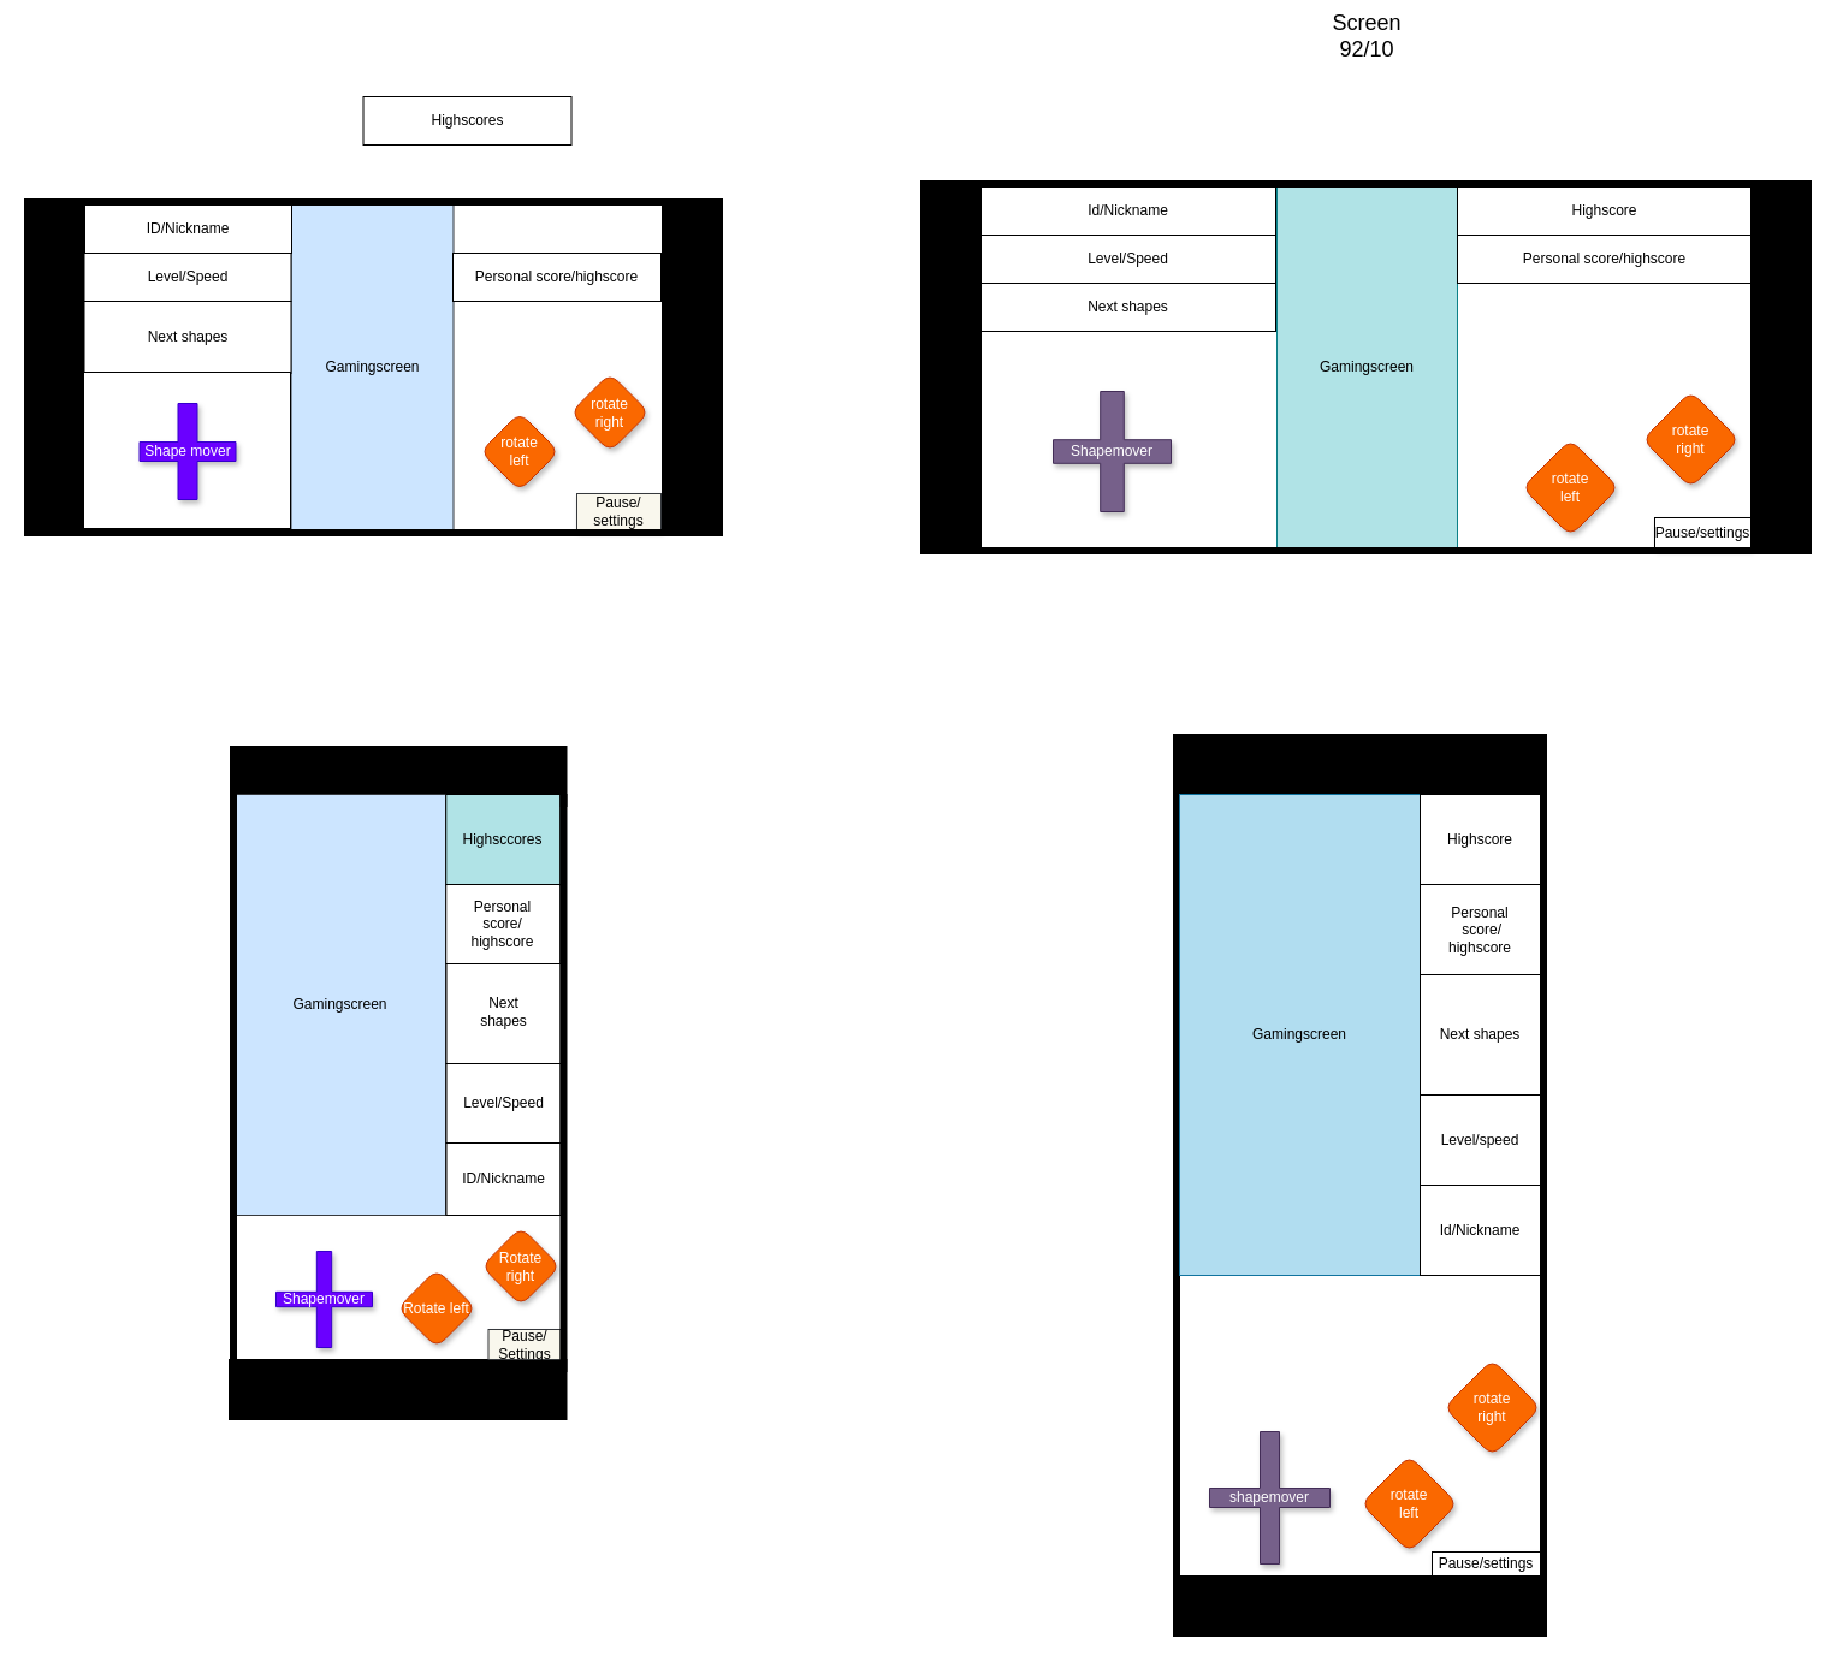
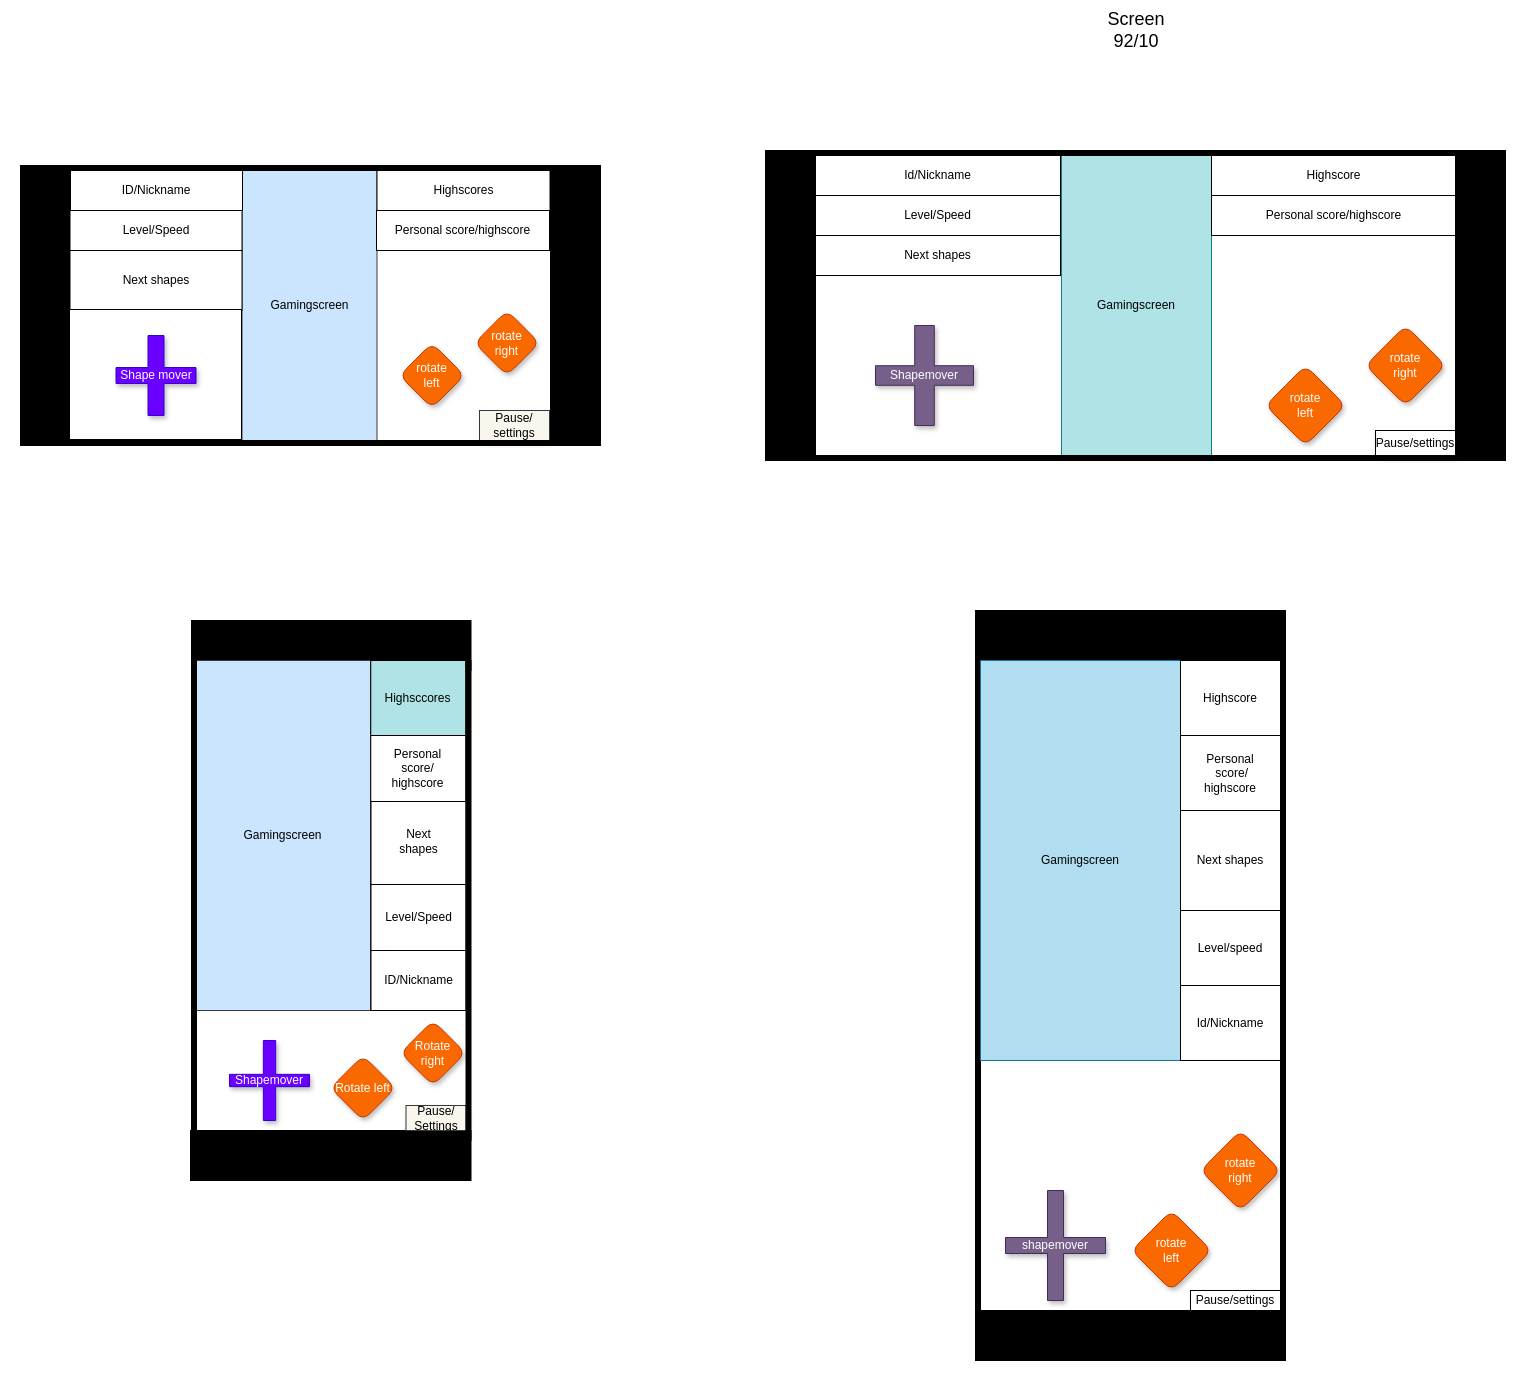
- <mxCell id="16" value="Highscores" style="rounded=0;whiteSpace=wrap;html=1;shadow=0;" parent="1" vertex="1"><mxGeometry x="301.5" y="80" width="173" height="40" as="geometry" /></mxCell>
+ <mxCell id="16" value="Highscores" style="rounded=0;whiteSpace=wrap;html=1;shadow=0;" parent="1" vertex="1"><mxGeometry x="376.5" y="170" width="173" height="40" as="geometry" /></mxCell>
